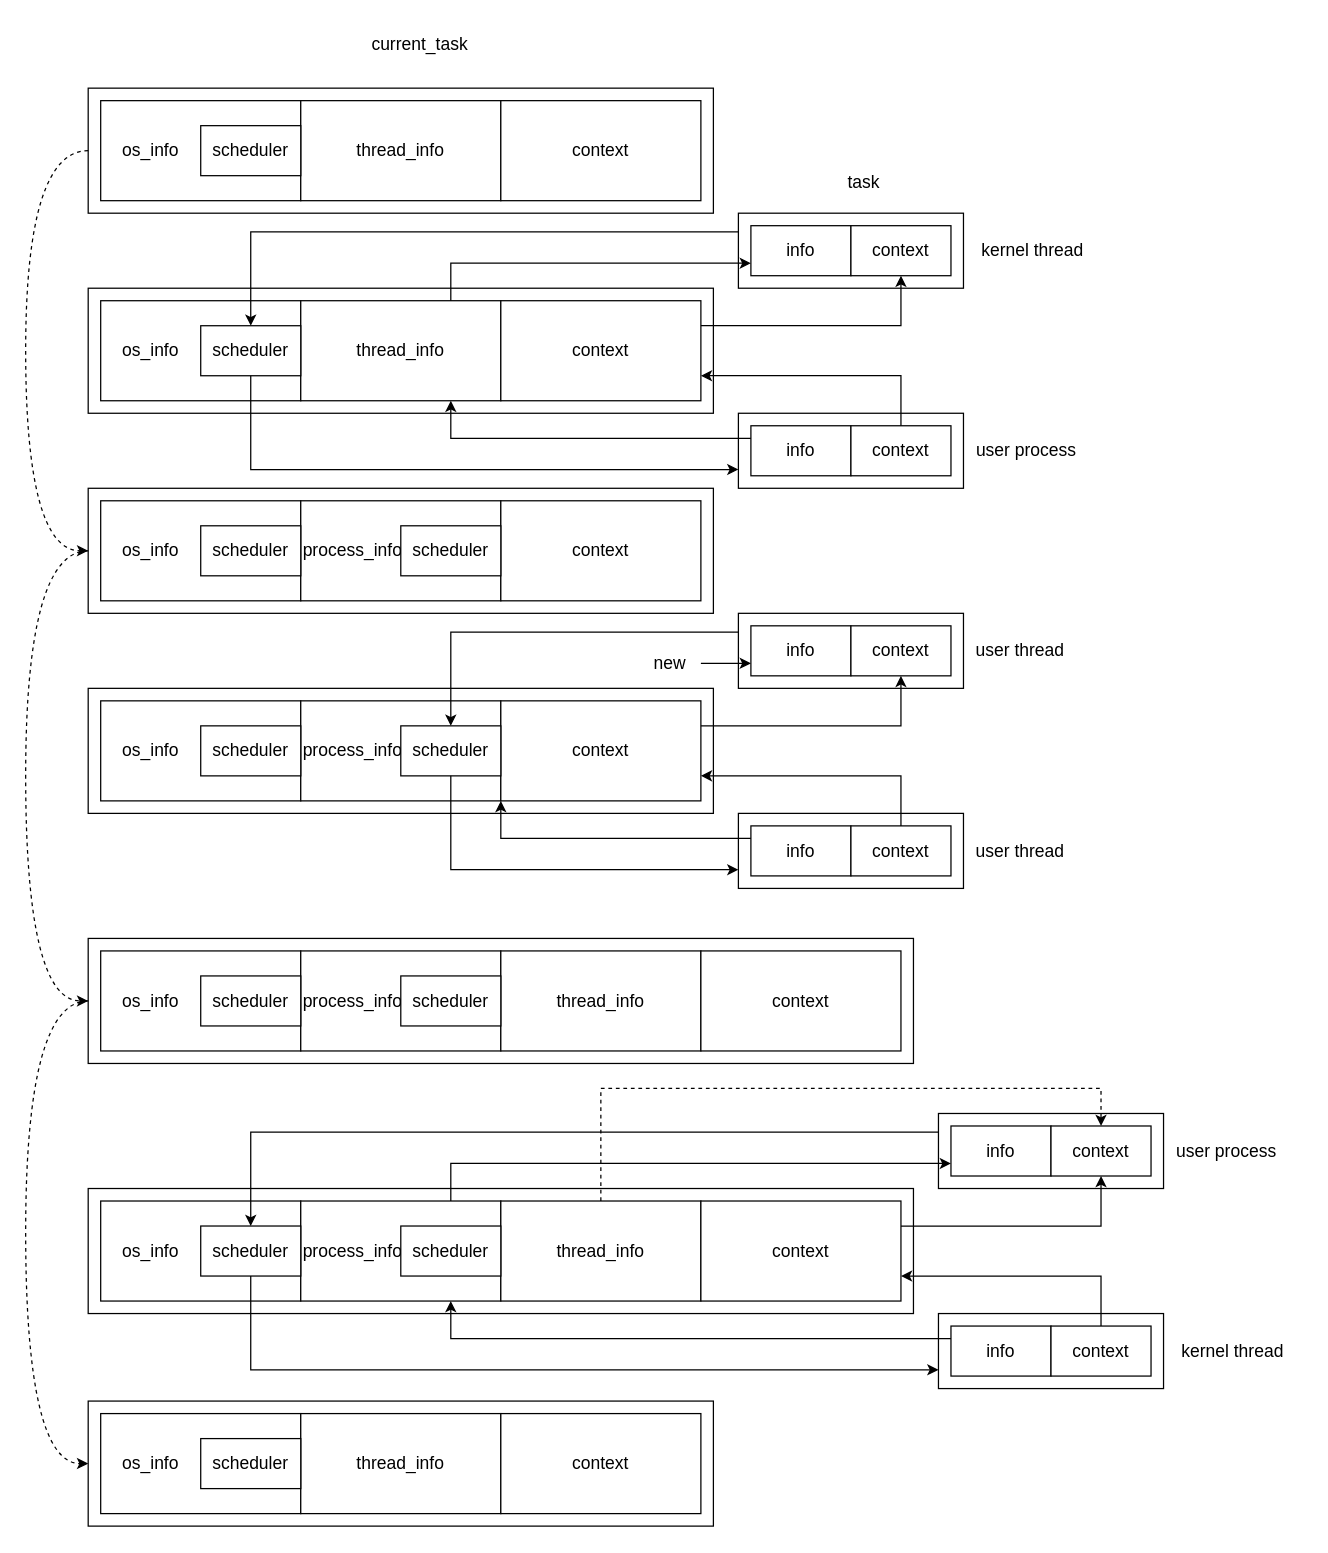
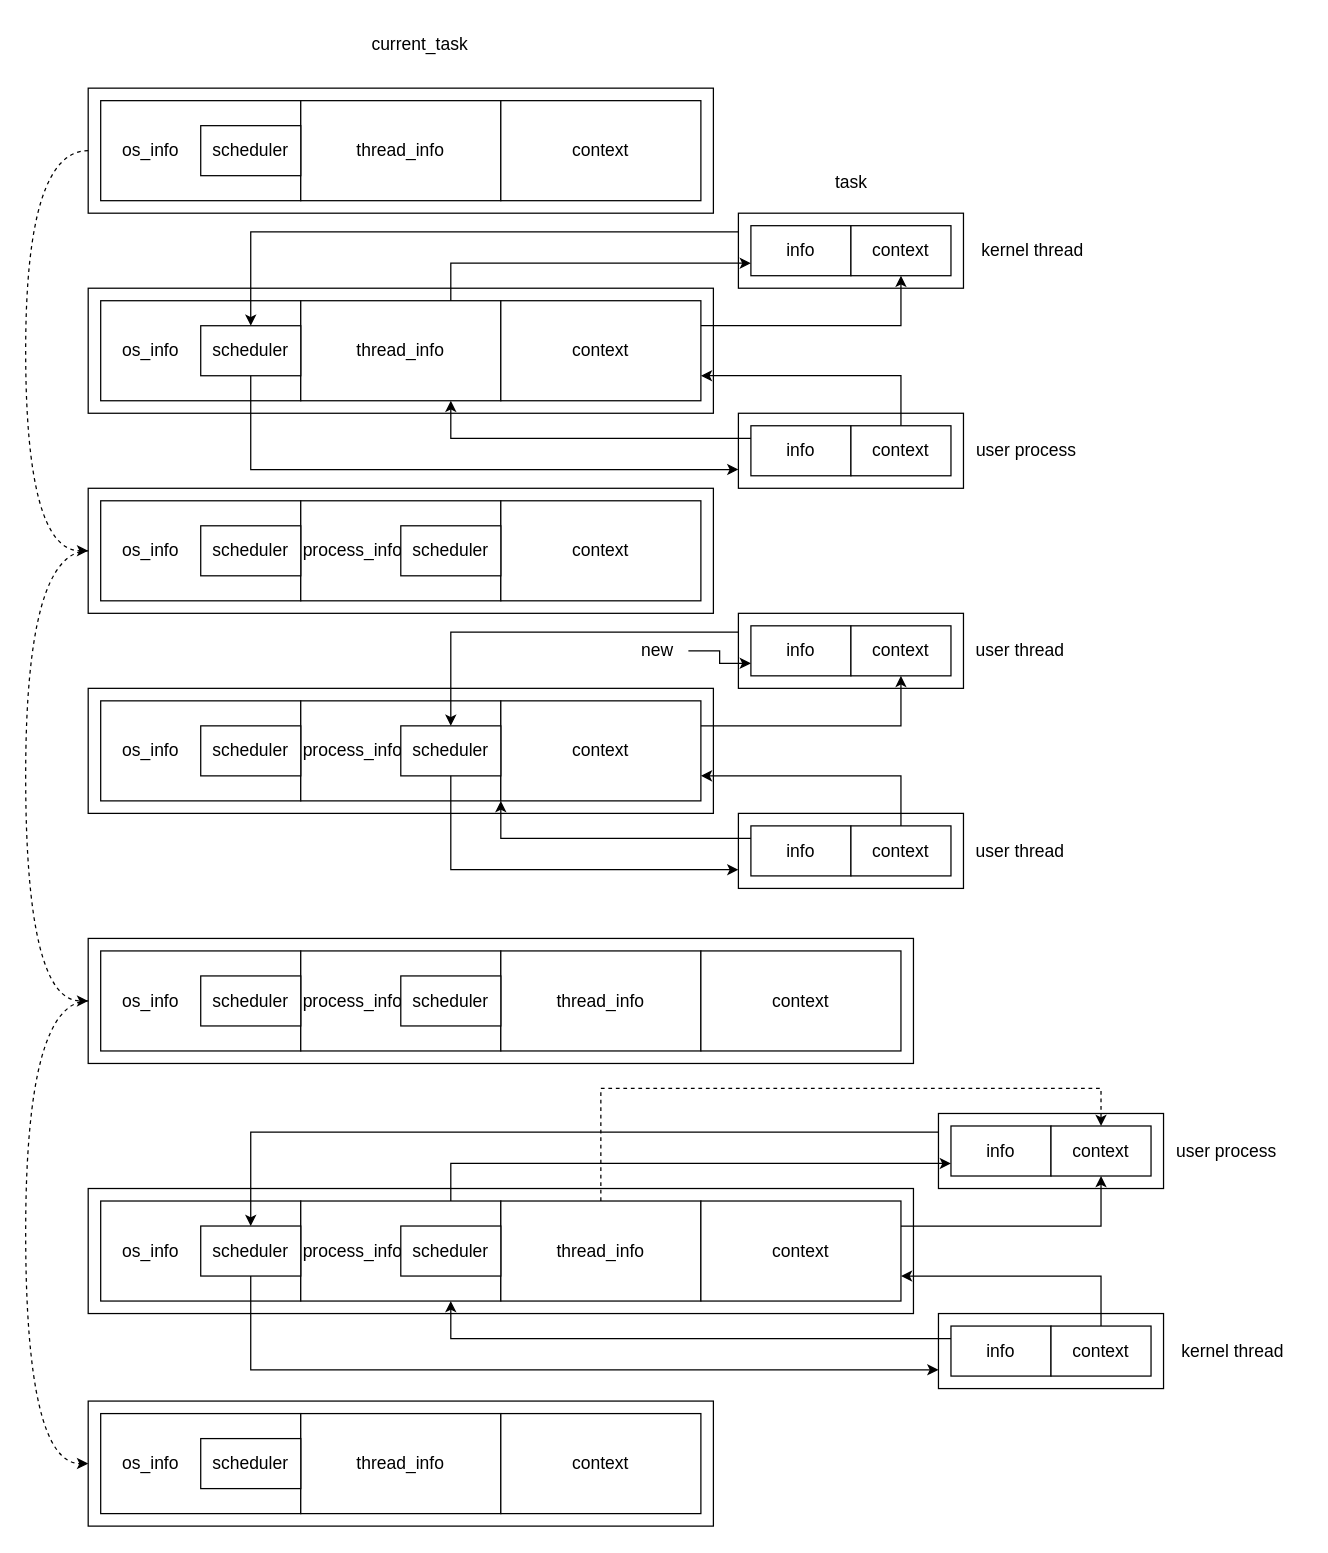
- <mxCell id="29" value="task" style="text;html=1;align=center;verticalAlign=middle;resizable=0;points=[];autosize=1;strokeColor=none;fillColor=none;fontSize=14;" vertex="1" parent="1"><mxGeometry x="665" y="130" width="50" height="30" as="geometry" /></mxCell>
+ <mxCell id="29" value="task" style="text;html=1;align=center;verticalAlign=middle;resizable=0;points=[];autosize=1;strokeColor=none;fillColor=none;fontSize=14;" vertex="1" parent="1"><mxGeometry x="655" y="130" width="50" height="30" as="geometry" /></mxCell>
- <mxCell id="53" value="new" style="text;html=1;align=center;verticalAlign=middle;resizable=0;points=[];autosize=1;strokeColor=none;fillColor=none;fontSize=14;" vertex="1" parent="1"><mxGeometry x="510" y="515" width="50" height="30" as="geometry" /></mxCell>
+ <mxCell id="53" value="new" style="text;html=1;align=center;verticalAlign=middle;resizable=0;points=[];autosize=1;strokeColor=none;fillColor=none;fontSize=14;" vertex="1" parent="1"><mxGeometry x="500" y="505" width="50" height="30" as="geometry" /></mxCell>
